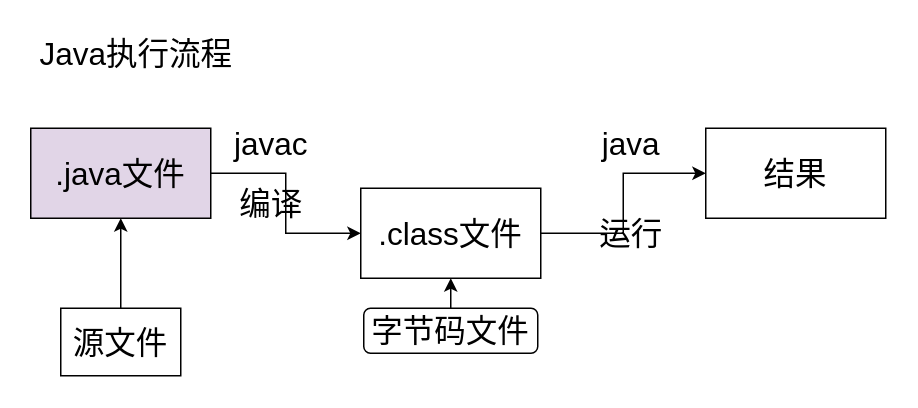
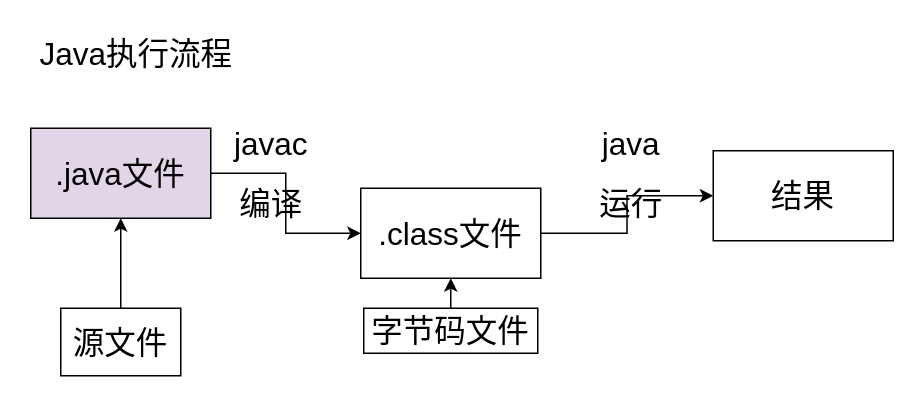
- <mxCell id="6" value="&lt;font style=&quot;font-size: 21px&quot;&gt;结果&lt;/font&gt;" style="rounded=0;whiteSpace=wrap;html=1;" vertex="1" parent="1"><mxGeometry x="470" y="85" width="120" height="60" as="geometry" /></mxCell>
+ <mxCell id="6" value="&lt;font style=&quot;font-size: 21px&quot;&gt;结果&lt;/font&gt;" style="rounded=0;whiteSpace=wrap;html=1;" vertex="1" parent="1"><mxGeometry x="475" y="100" width="120" height="60" as="geometry" /></mxCell>
- <mxCell id="14" value="运行" style="text;html=1;align=center;verticalAlign=middle;resizable=0;points=[];autosize=1;strokeColor=none;fillColor=none;fontSize=21;" vertex="1" parent="1"><mxGeometry x="390" y="140" width="60" height="30" as="geometry" /></mxCell>
+ <mxCell id="14" value="运行" style="text;html=1;align=center;verticalAlign=middle;resizable=0;points=[];autosize=1;strokeColor=none;fillColor=none;fontSize=21;" vertex="1" parent="1"><mxGeometry x="390" y="120" width="60" height="30" as="geometry" /></mxCell>
- <mxCell id="12" value="字节码文件" style="whiteSpace=wrap;html=1;fontSize=21;rounded=1;" vertex="1" parent="1"><mxGeometry x="242" y="205" width="116" height="30" as="geometry" /></mxCell>
+ <mxCell id="12" value="字节码文件" style="rounded=0;whiteSpace=wrap;html=1;fontSize=21;" vertex="1" parent="1"><mxGeometry x="242" y="205" width="116" height="30" as="geometry" /></mxCell>
